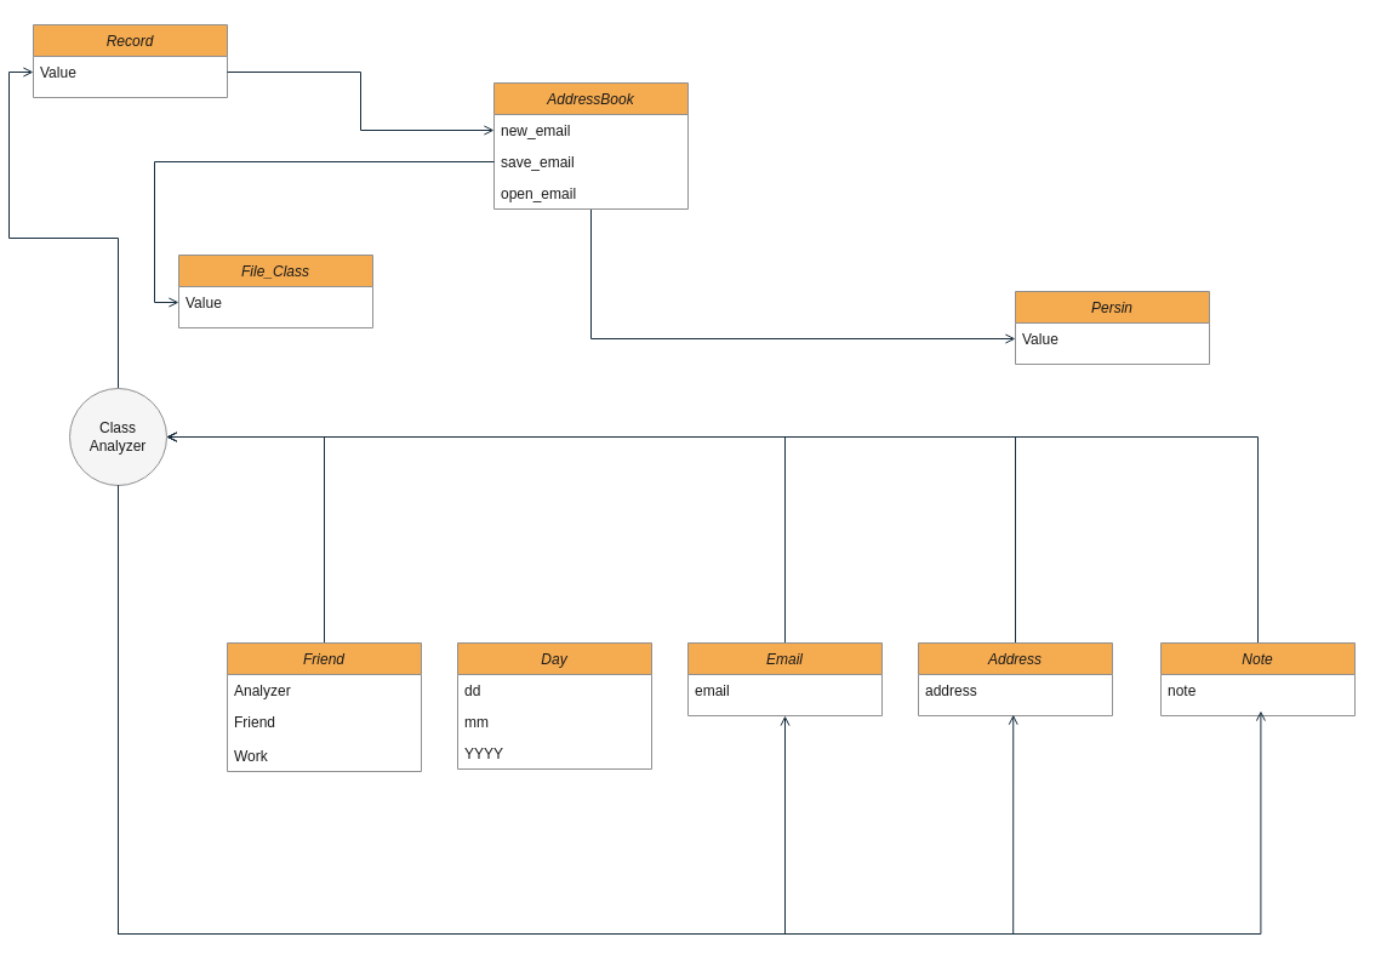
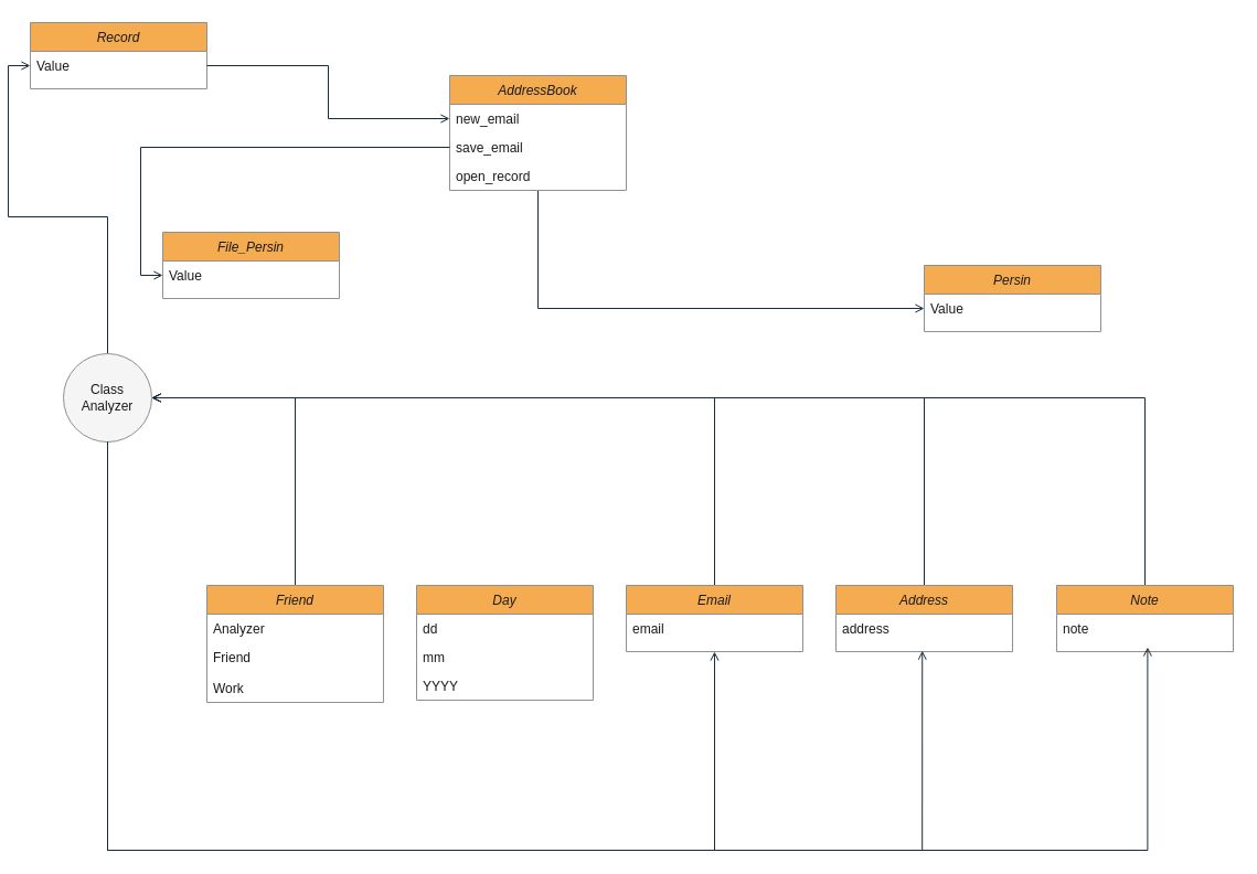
- <mxCell id="26" value="open_email" style="text;align=left;verticalAlign=top;spacingLeft=4;spacingRight=4;overflow=hidden;rotatable=0;points=[[0,0.5],[1,0.5]];portConstraint=eastwest;labelBackgroundColor=none;fontColor=#1A1A1A;" vertex="1" parent="23"><mxGeometry y="78" width="160" height="26" as="geometry" /></mxCell>
+ <mxCell id="26" value="open_record" style="text;align=left;verticalAlign=top;spacingLeft=4;spacingRight=4;overflow=hidden;rotatable=0;points=[[0,0.5],[1,0.5]];portConstraint=eastwest;labelBackgroundColor=none;fontColor=#1A1A1A;" vertex="1" parent="23"><mxGeometry y="78" width="160" height="26" as="geometry" /></mxCell>
- <mxCell id="34" value="File_Class" style="swimlane;fontStyle=2;align=center;verticalAlign=top;childLayout=stackLayout;horizontal=1;startSize=26;horizontalStack=0;resizeParent=1;resizeLast=0;collapsible=1;marginBottom=0;rounded=0;shadow=0;strokeWidth=1;labelBackgroundColor=none;fillColor=#F5AB50;strokeColor=#909090;fontColor=#1A1A1A;" vertex="1" parent="1"><mxGeometry x="140" y="210" width="160" height="60" as="geometry"><mxRectangle x="230" y="140" width="160" height="26" as="alternateBounds" /></mxGeometry></mxCell>
+ <mxCell id="34" value="File_Persin" style="swimlane;fontStyle=2;align=center;verticalAlign=top;childLayout=stackLayout;horizontal=1;startSize=26;horizontalStack=0;resizeParent=1;resizeLast=0;collapsible=1;marginBottom=0;rounded=0;shadow=0;strokeWidth=1;labelBackgroundColor=none;fillColor=#F5AB50;strokeColor=#909090;fontColor=#1A1A1A;" vertex="1" parent="1"><mxGeometry x="140" y="210" width="160" height="60" as="geometry"><mxRectangle x="230" y="140" width="160" height="26" as="alternateBounds" /></mxGeometry></mxCell>
